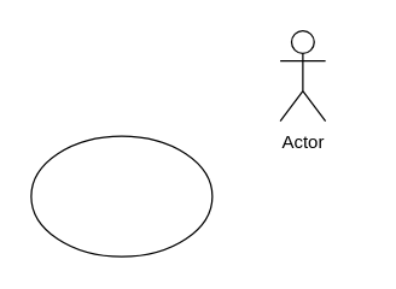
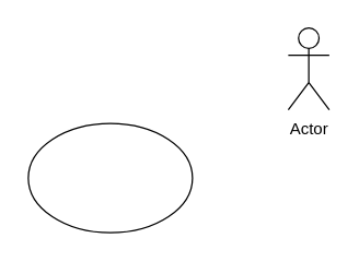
- <mxCell id="3" value="Actor" style="shape=umlActor;verticalLabelPosition=bottom;labelBackgroundColor=#ffffff;verticalAlign=top;html=1;outlineConnect=0;" vertex="1" parent="1"><mxGeometry x="185" y="20" width="30" height="60" as="geometry" /></mxCell>
+ <mxCell id="3" value="Actor" style="shape=umlActor;verticalLabelPosition=bottom;labelBackgroundColor=#ffffff;verticalAlign=top;html=1;outlineConnect=0;" vertex="1" parent="1"><mxGeometry x="210" y="20" width="30" height="60" as="geometry" /></mxCell>
